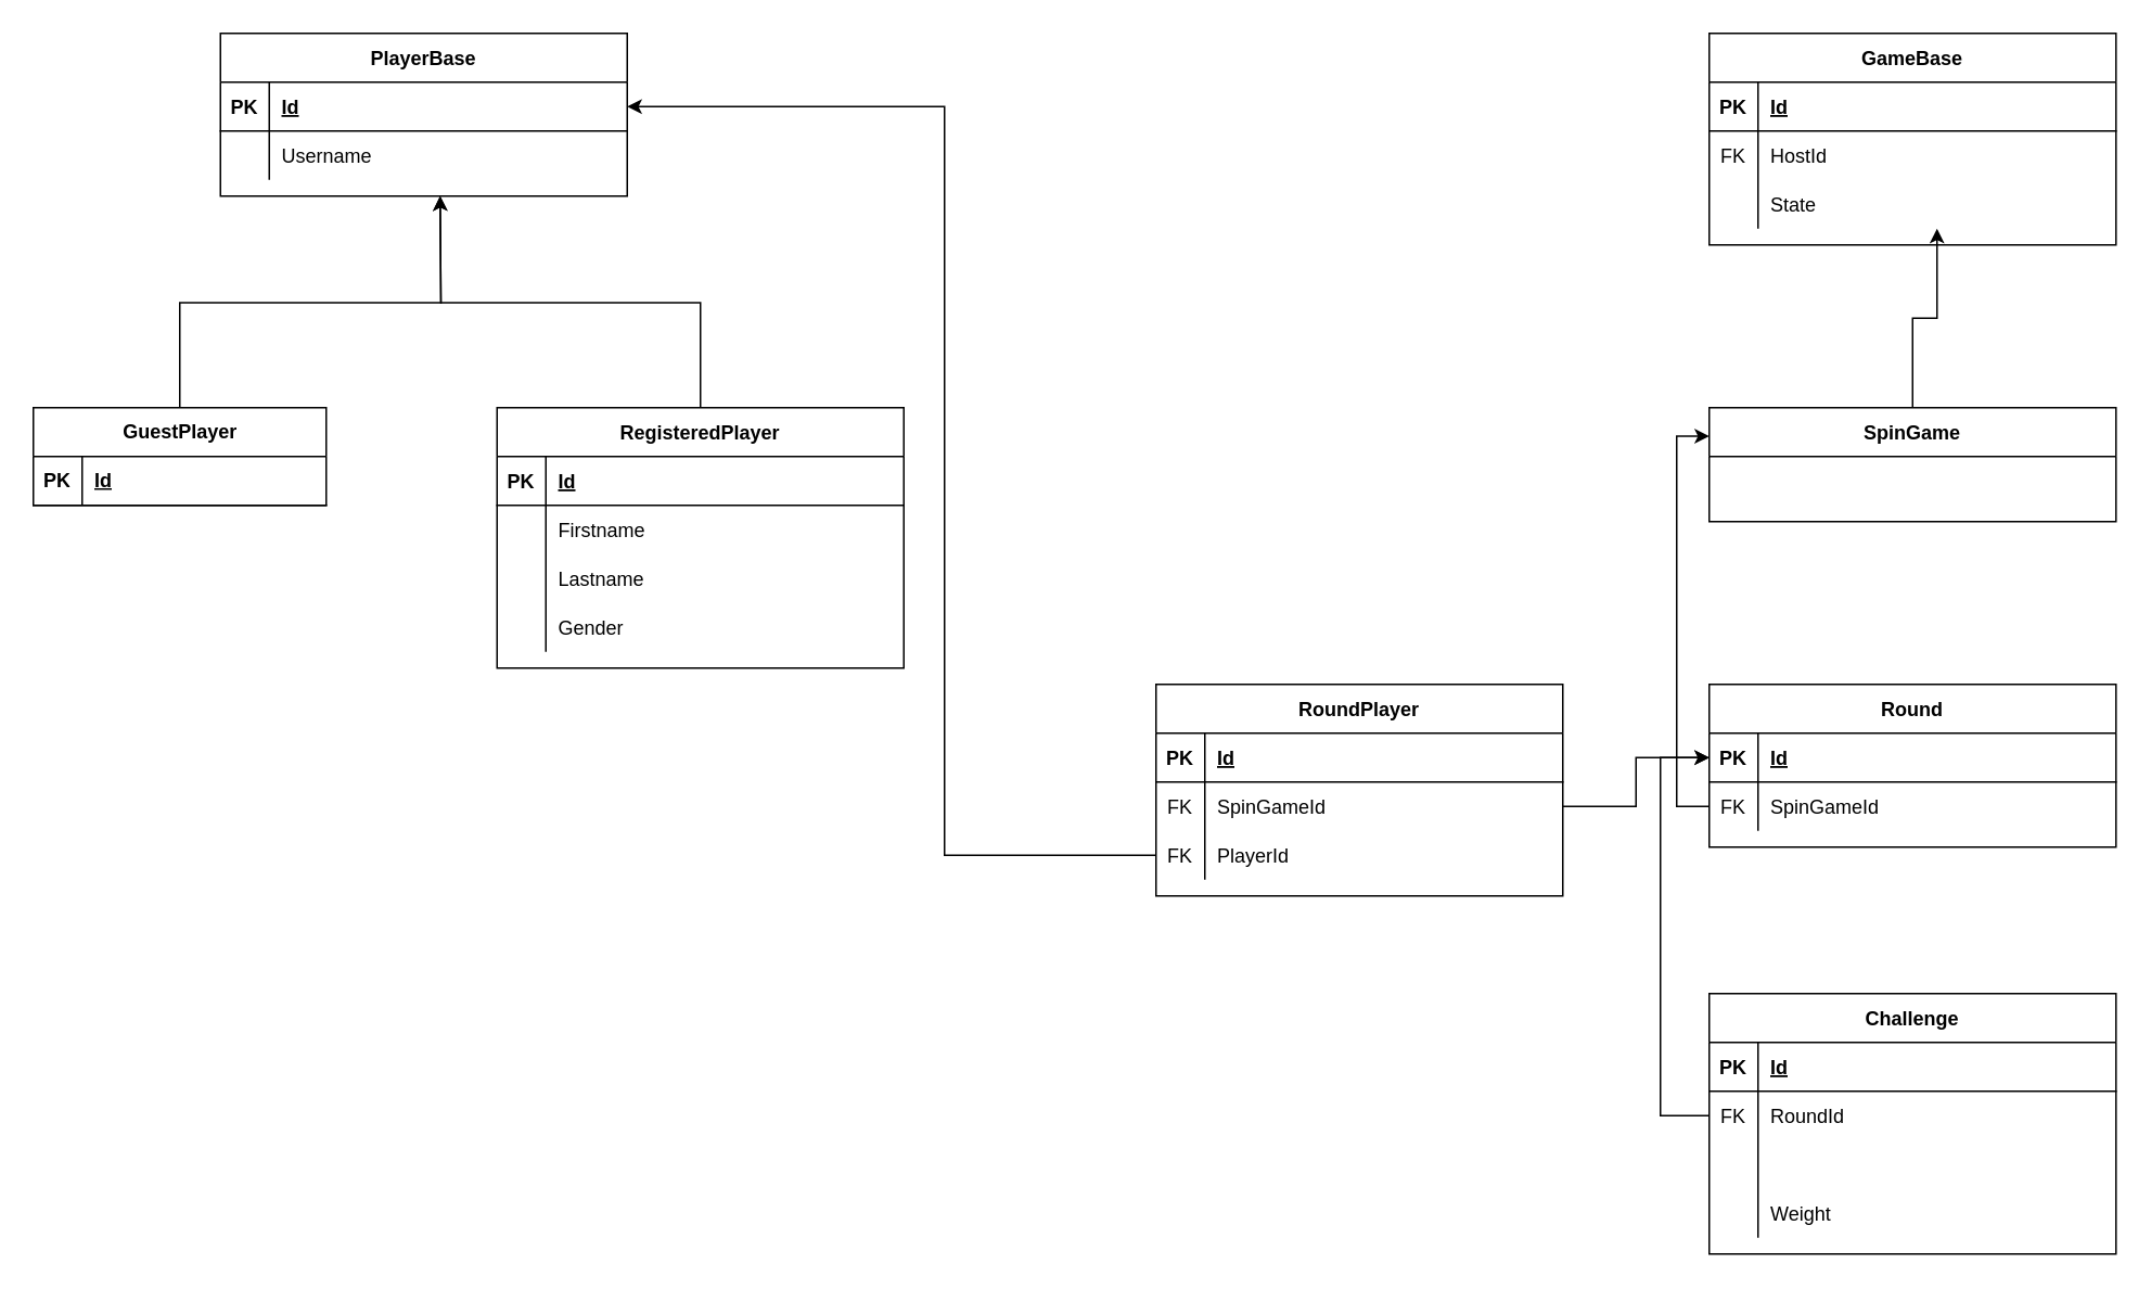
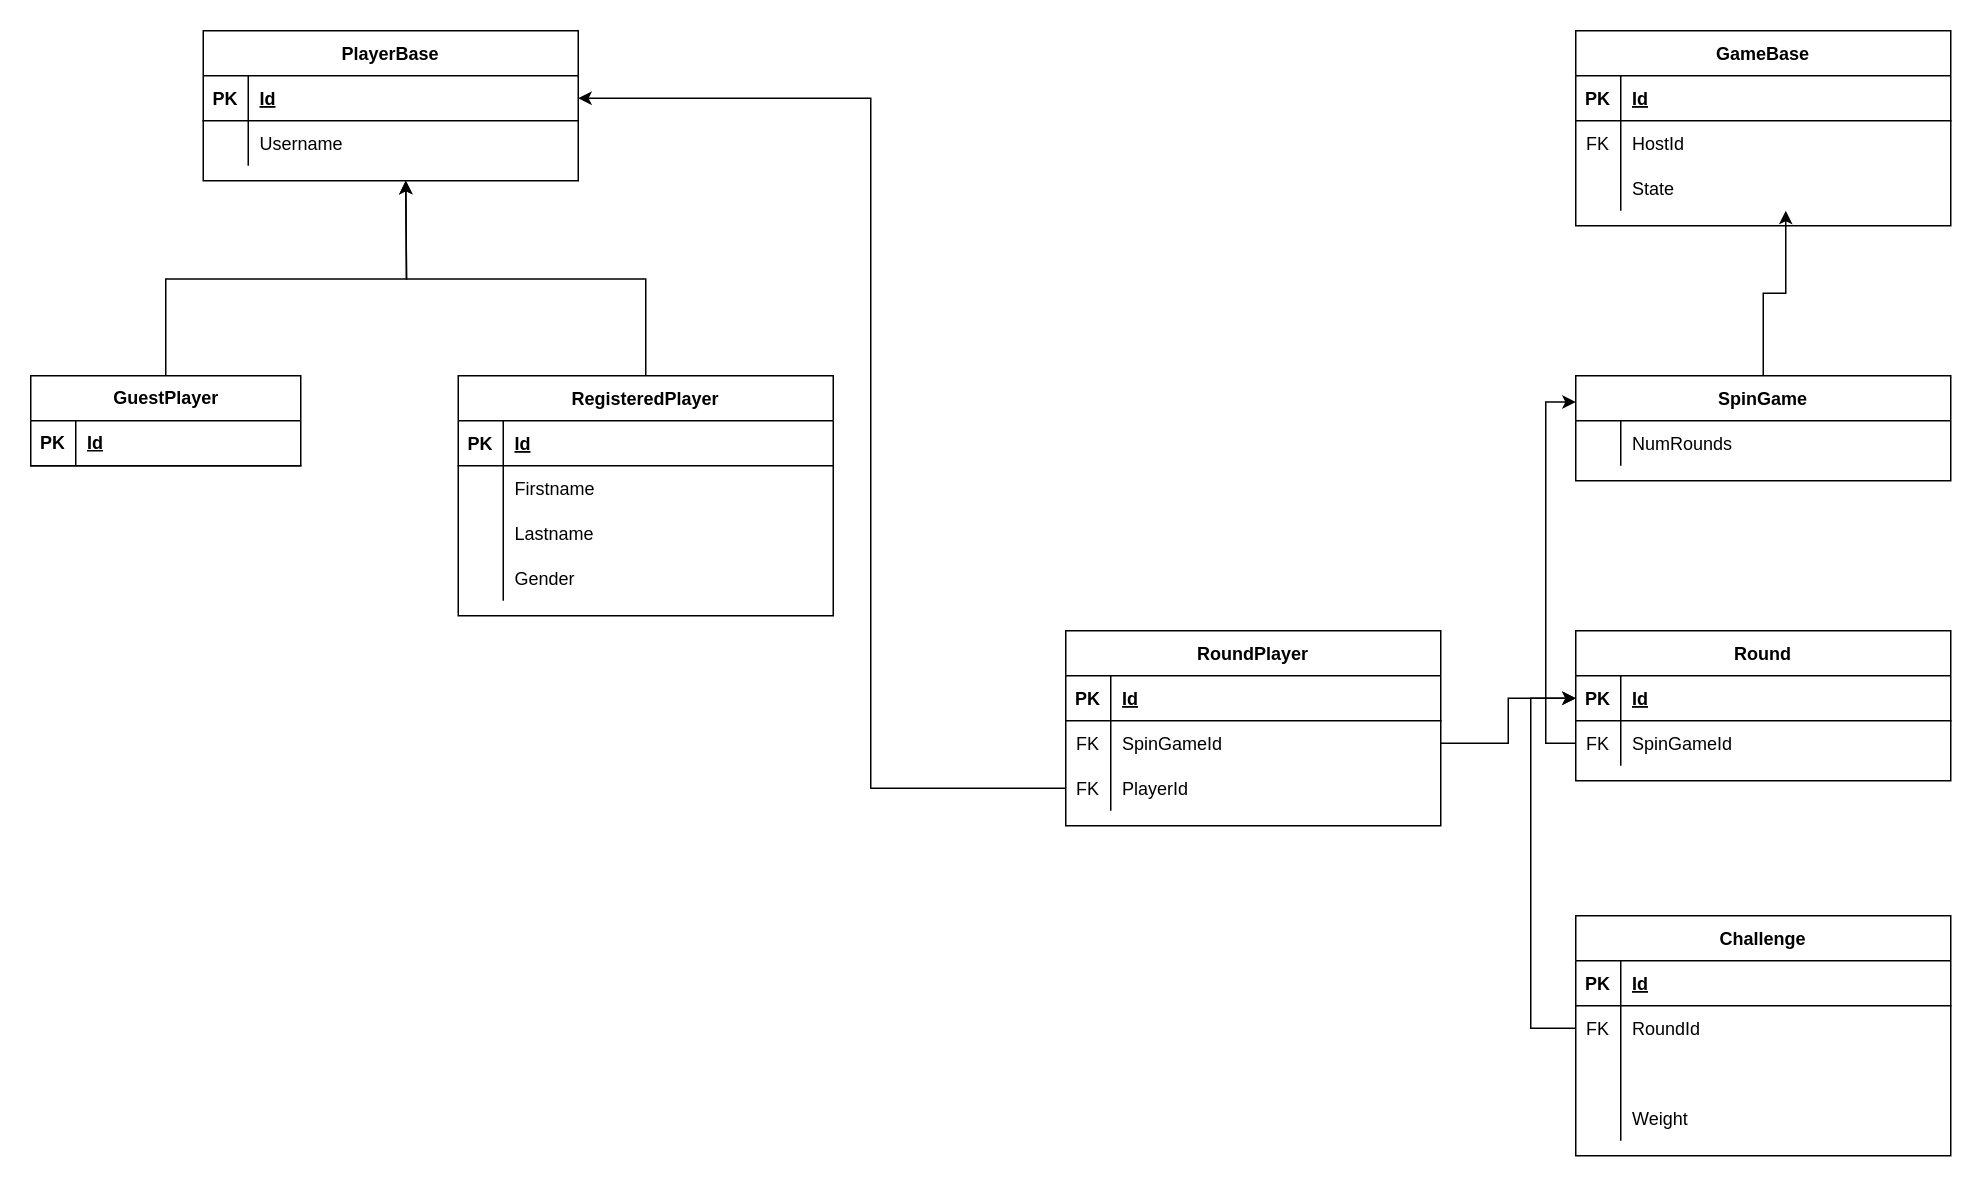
+ <mxCell id="42" value="NumRounds" style="shape=partialRectangle;overflow=hidden;connectable=0;fillColor=none;top=0;left=0;bottom=0;right=0;align=left;spacingLeft=6;" parent="40" vertex="1"><mxGeometry x="30" width="220" height="30" as="geometry"><mxRectangle width="220" height="30" as="alternateBounds" /></mxGeometry></mxCell>
